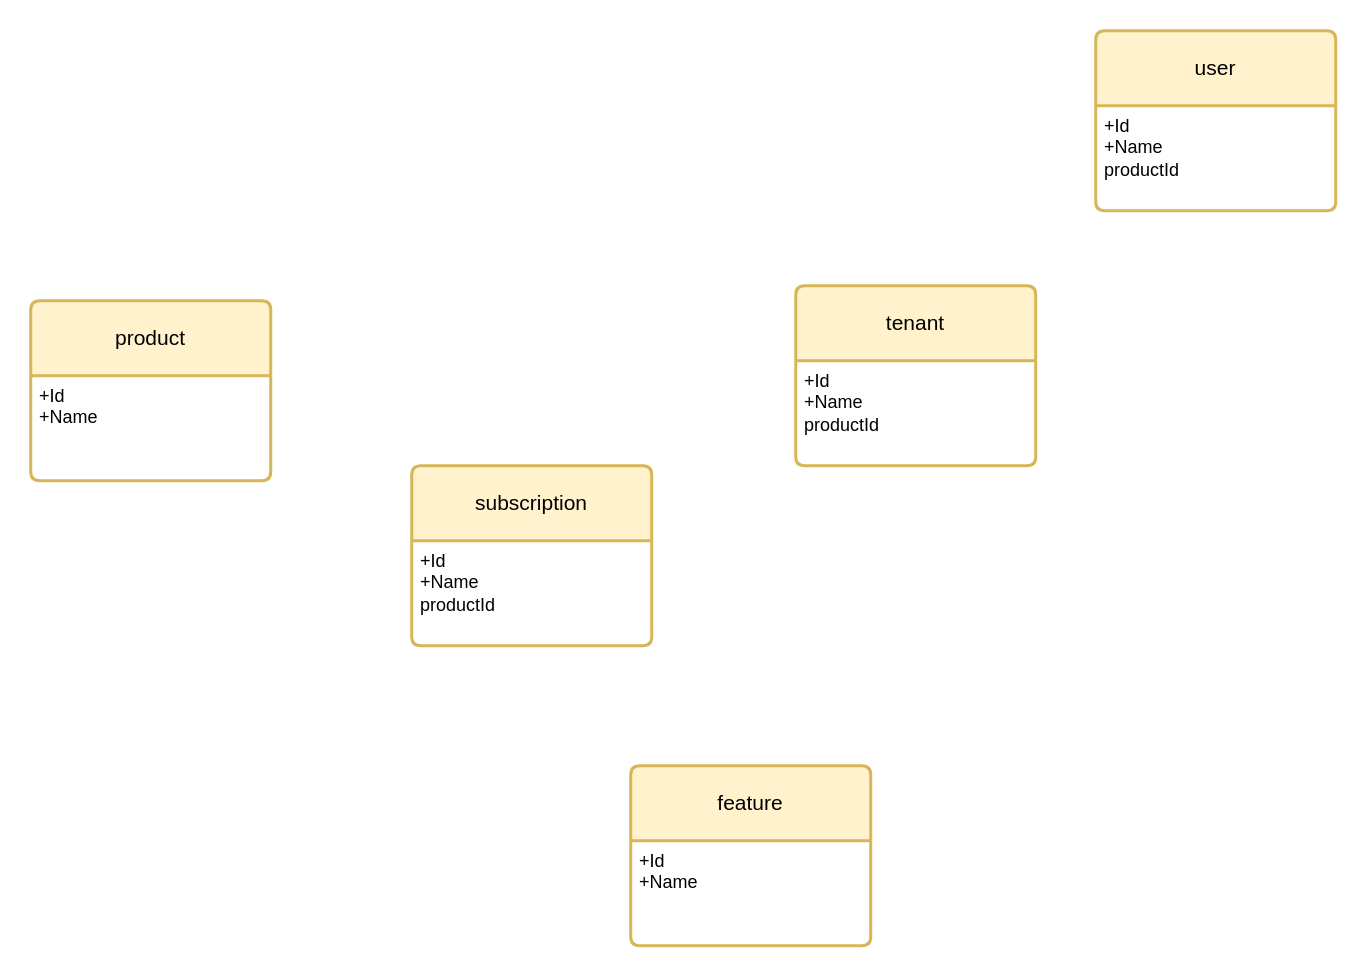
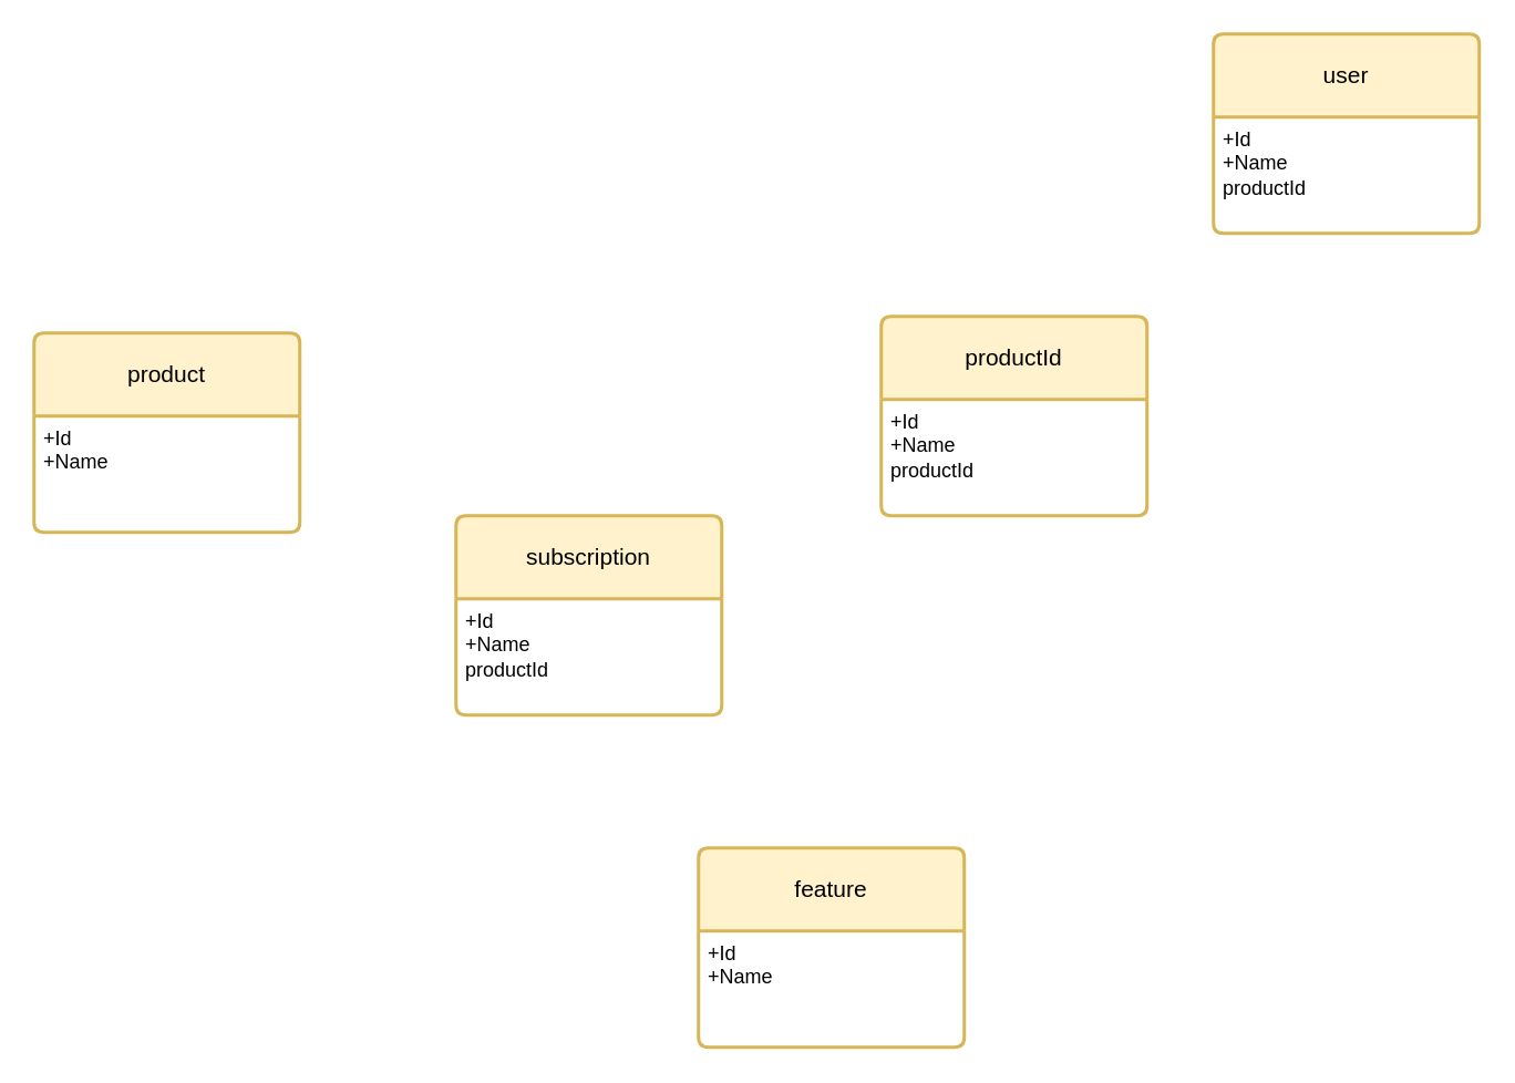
- <mxCell id="8" value="tenant" style="swimlane;childLayout=stackLayout;horizontal=1;startSize=50;horizontalStack=0;rounded=1;fontSize=14;fontStyle=0;strokeWidth=2;resizeParent=0;resizeLast=1;shadow=0;dashed=0;align=center;arcSize=4;whiteSpace=wrap;html=1;fillColor=#fff2cc;strokeColor=#d6b656;" vertex="1" parent="1"><mxGeometry x="530" y="190" width="160" height="120" as="geometry" /></mxCell>
+ <mxCell id="8" value="productId" style="swimlane;childLayout=stackLayout;horizontal=1;startSize=50;horizontalStack=0;rounded=1;fontSize=14;fontStyle=0;strokeWidth=2;resizeParent=0;resizeLast=1;shadow=0;dashed=0;align=center;arcSize=4;whiteSpace=wrap;html=1;fillColor=#fff2cc;strokeColor=#d6b656;" vertex="1" parent="1"><mxGeometry x="530" y="190" width="160" height="120" as="geometry" /></mxCell>
